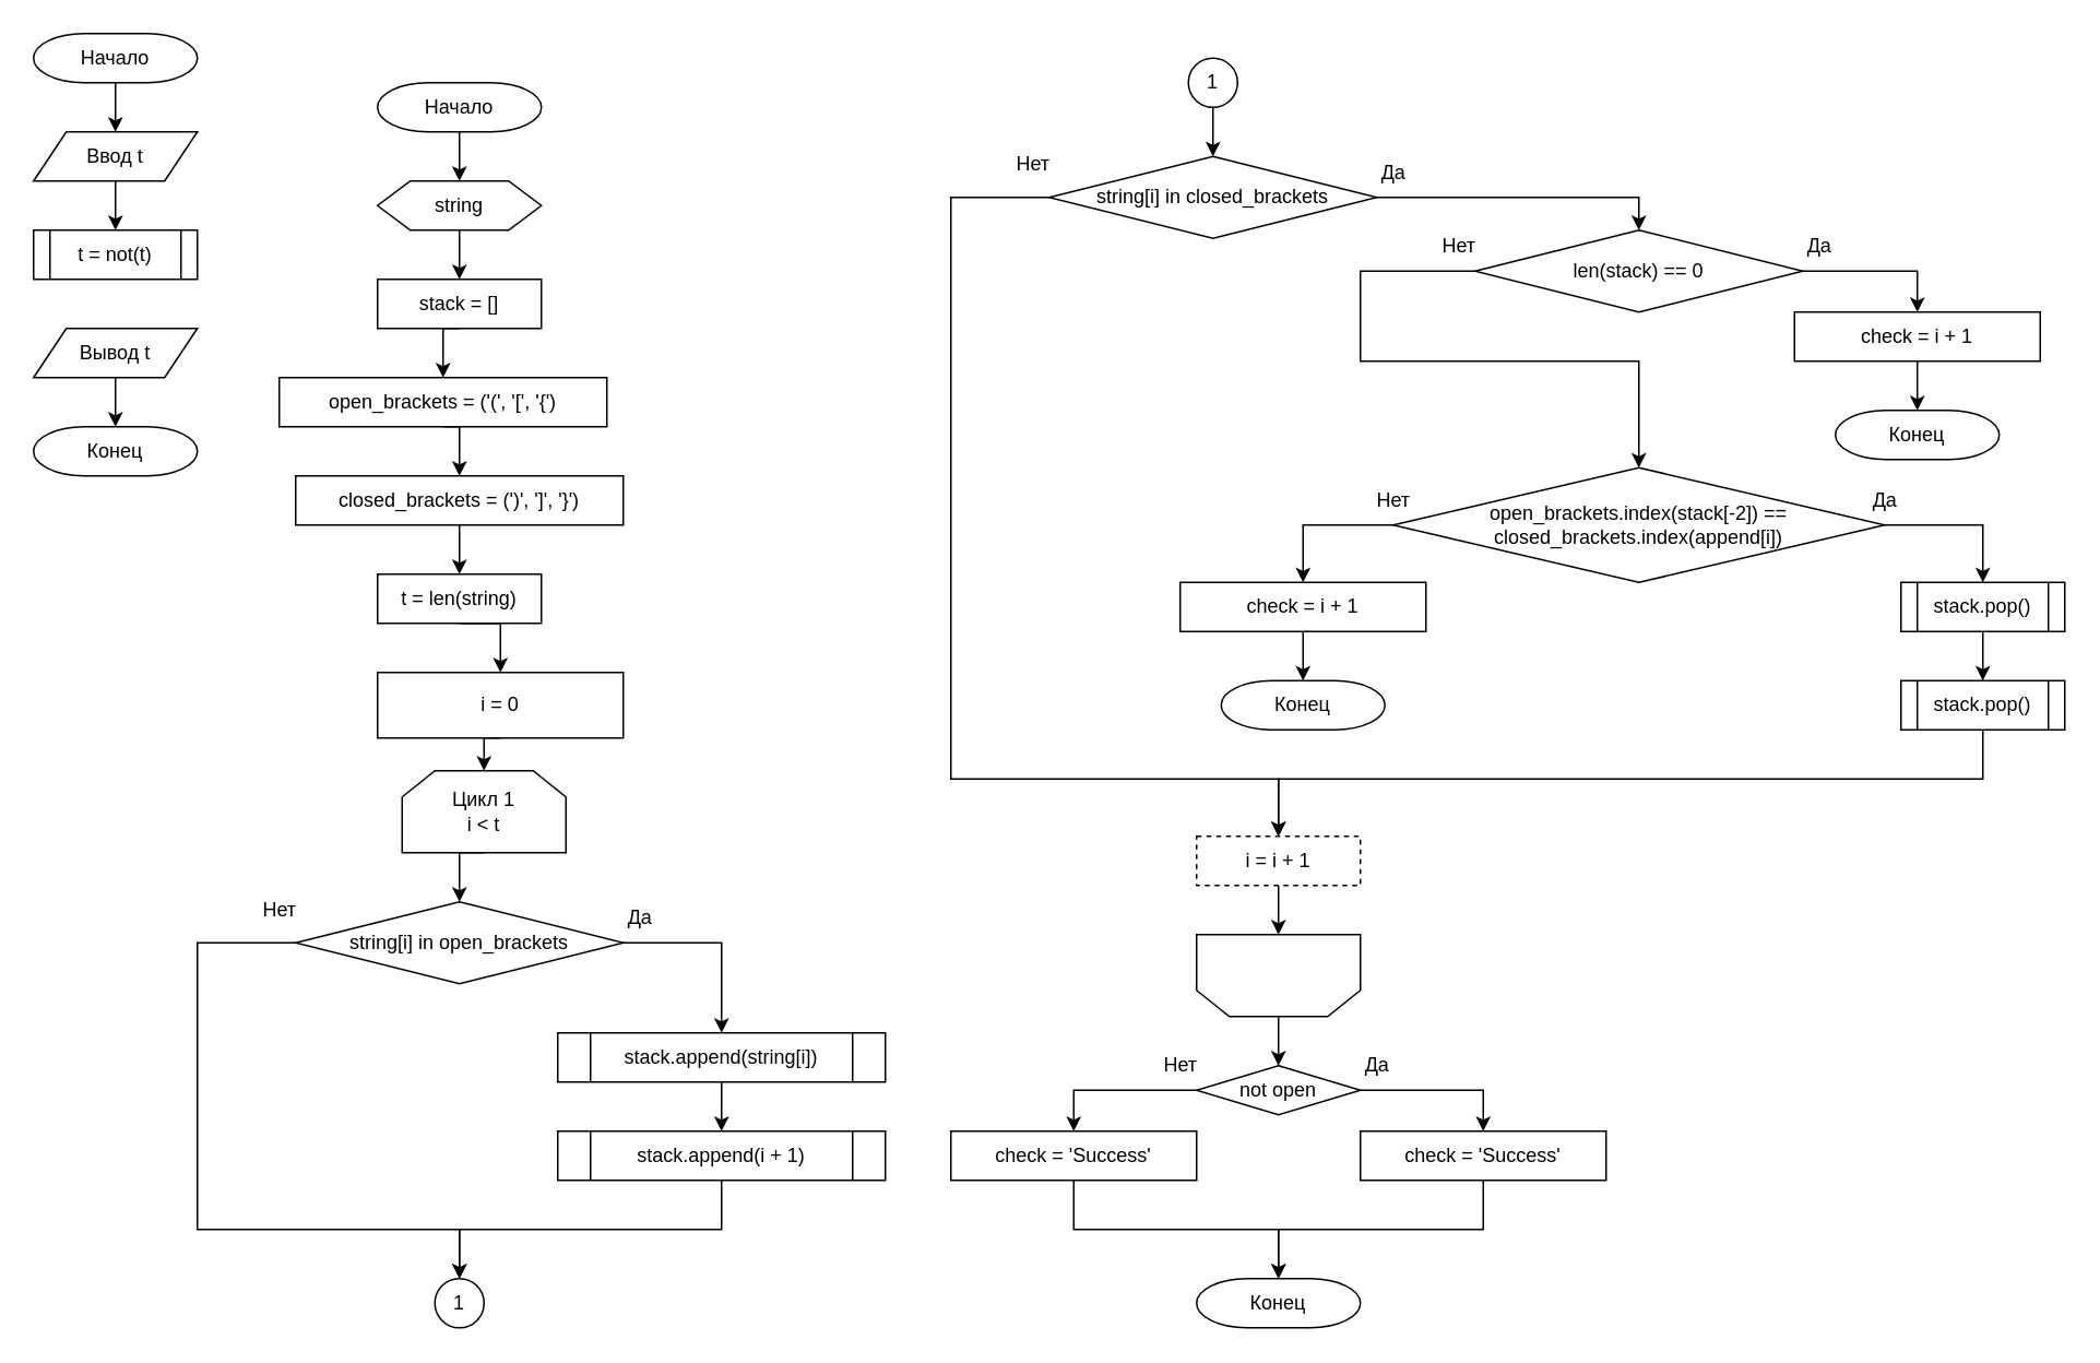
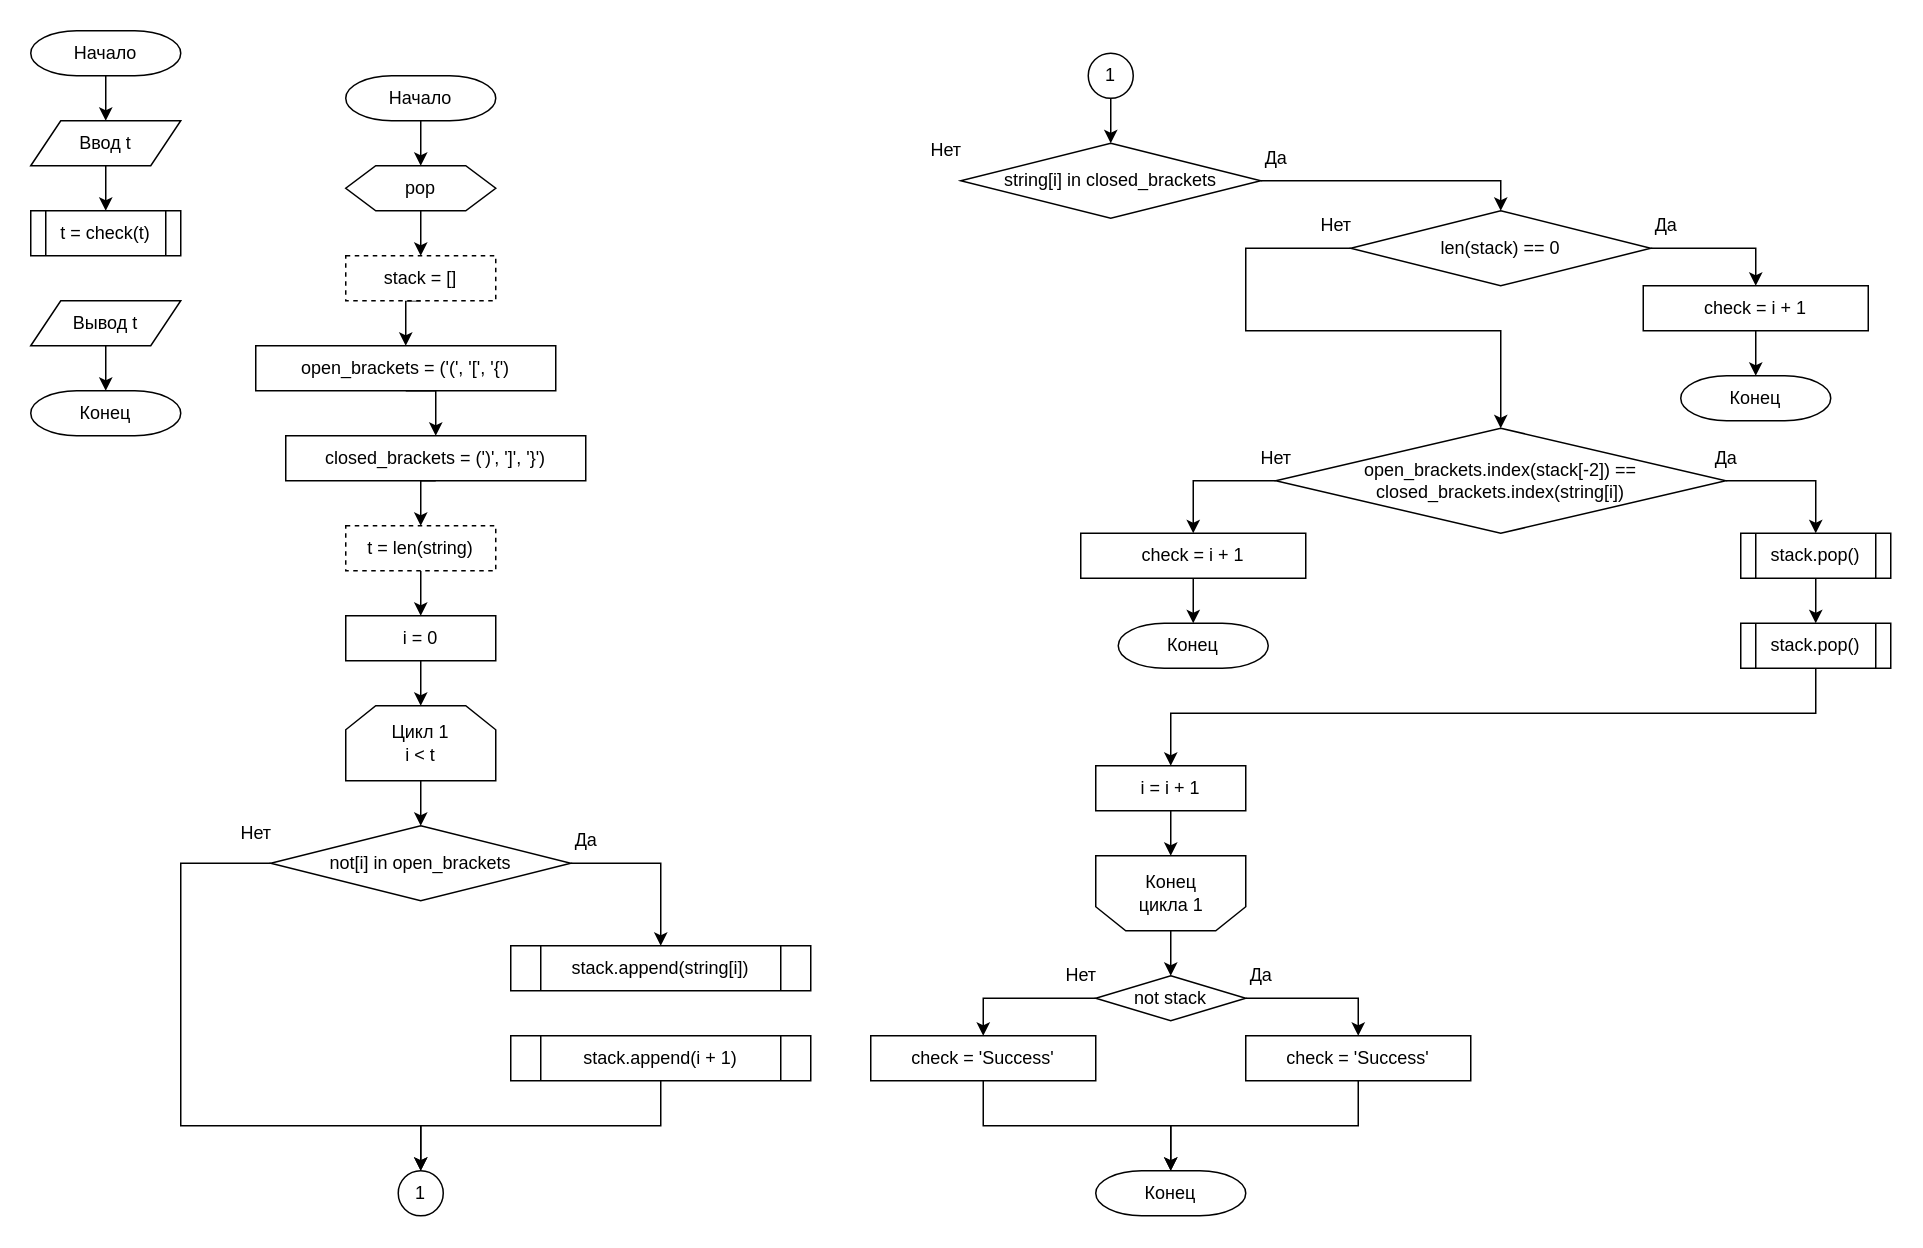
- <mxCell id="13" value="string" style="shape=hexagon;perimeter=hexagonPerimeter2;whiteSpace=wrap;html=1;fixedSize=1;" parent="1" vertex="1"><mxGeometry x="230" y="110" width="100" height="30" as="geometry" /></mxCell>
+ <mxCell id="13" value="pop" style="shape=hexagon;perimeter=hexagonPerimeter2;whiteSpace=wrap;html=1;fixedSize=1;" parent="1" vertex="1"><mxGeometry x="230" y="110" width="100" height="30" as="geometry" /></mxCell>
- <mxCell id="6" value="t = not(t)" style="shape=process;whiteSpace=wrap;html=1;backgroundOutline=1;strokeWidth=1;" parent="1" vertex="1"><mxGeometry x="20" y="140" width="100" height="30" as="geometry" /></mxCell>
+ <mxCell id="6" value="t = check(t)" style="shape=process;whiteSpace=wrap;html=1;backgroundOutline=1;strokeWidth=1;" parent="1" vertex="1"><mxGeometry x="20" y="140" width="100" height="30" as="geometry" /></mxCell>
- <mxCell id="15" value="stack = []" style="rounded=0;whiteSpace=wrap;html=1;" parent="1" vertex="1"><mxGeometry x="230" y="170" width="100" height="30" as="geometry" /></mxCell>
+ <mxCell id="15" value="stack = []" style="rounded=0;whiteSpace=wrap;html=1;dashed=1;" parent="1" vertex="1"><mxGeometry x="230" y="170" width="100" height="30" as="geometry" /></mxCell>
- <mxCell id="19" value="closed_brackets = (')', ']', '}')" style="rounded=0;whiteSpace=wrap;html=1;" parent="1" vertex="1"><mxGeometry x="180" y="290" width="200" height="30" as="geometry" /></mxCell>
+ <mxCell id="19" value="closed_brackets = (')', ']', '}')" style="rounded=0;whiteSpace=wrap;html=1;" parent="1" vertex="1"><mxGeometry x="190" y="290" width="200" height="30" as="geometry" /></mxCell>
- <mxCell id="59" value="open_brackets.index(stack[-2]) == closed_brackets.index(append[i])" style="rhombus;whiteSpace=wrap;html=1;" parent="1" vertex="1"><mxGeometry x="850" y="285" width="300" height="70" as="geometry" /></mxCell>
+ <mxCell id="59" value="open_brackets.index(stack[-2]) == closed_brackets.index(string[i])" style="rhombus;whiteSpace=wrap;html=1;" parent="1" vertex="1"><mxGeometry x="850" y="285" width="300" height="70" as="geometry" /></mxCell>
- <mxCell id="26" value="t = len(string)" style="rounded=0;whiteSpace=wrap;html=1;" parent="1" vertex="1"><mxGeometry x="230" y="350" width="100" height="30" as="geometry" /></mxCell>
+ <mxCell id="26" value="t = len(string)" style="rounded=0;whiteSpace=wrap;html=1;dashed=1;" parent="1" vertex="1"><mxGeometry x="230" y="350" width="100" height="30" as="geometry" /></mxCell>
- <mxCell id="35" style="edgeStyle=orthogonalEdgeStyle;rounded=0;orthogonalLoop=1;jettySize=auto;html=1;exitX=0;exitY=0.5;exitDx=0;exitDy=0;entryX=0.5;entryY=0;entryDx=0;entryDy=0;" parent="1" source="36" target="30" edge="1"><mxGeometry relative="1" as="geometry"><Array as="points"><mxPoint x="580" y="120" /><mxPoint x="580" y="475" /><mxPoint x="780" y="475" /></Array></mxGeometry></mxCell>
- <mxCell id="28" value="i = 0" style="rounded=0;whiteSpace=wrap;html=1;" parent="1" vertex="1"><mxGeometry x="230" y="410" width="150" height="40" as="geometry" /></mxCell>
+ <mxCell id="28" value="i = 0" style="rounded=0;whiteSpace=wrap;html=1;" parent="1" vertex="1"><mxGeometry x="230" y="410" width="100" height="30" as="geometry" /></mxCell>
- <mxCell id="21" value="&lt;div&gt;Цикл 1&lt;/div&gt;&lt;div&gt;i &amp;lt; t&lt;/div&gt;" style="shape=loopLimit;whiteSpace=wrap;html=1;" parent="1" vertex="1"><mxGeometry x="245" y="470" width="100" height="50" as="geometry" /></mxCell>
+ <mxCell id="21" value="&lt;div&gt;Цикл 1&lt;/div&gt;&lt;div&gt;i &amp;lt; t&lt;/div&gt;" style="shape=loopLimit;whiteSpace=wrap;html=1;" parent="1" vertex="1"><mxGeometry x="230" y="470" width="100" height="50" as="geometry" /></mxCell>
- <mxCell id="30" value="i = i + 1" style="rounded=0;whiteSpace=wrap;html=1;dashed=1;" parent="1" vertex="1"><mxGeometry x="730" y="510" width="100" height="30" as="geometry" /></mxCell>
+ <mxCell id="30" value="i = i + 1" style="rounded=0;whiteSpace=wrap;html=1;" parent="1" vertex="1"><mxGeometry x="730" y="510" width="100" height="30" as="geometry" /></mxCell>
- <mxCell id="33" value="string[i] in open_brackets" style="rhombus;whiteSpace=wrap;html=1;" parent="1" vertex="1"><mxGeometry x="180" y="550" width="200" height="50" as="geometry" /></mxCell>
+ <mxCell id="33" value="not[i] in open_brackets" style="rhombus;whiteSpace=wrap;html=1;" parent="1" vertex="1"><mxGeometry x="180" y="550" width="200" height="50" as="geometry" /></mxCell>
+ <mxCell id="24" value="&lt;div&gt;Конец&lt;/div&gt;&lt;div&gt;цикла 1&lt;/div&gt;" style="text;html=1;strokeColor=none;fillColor=none;align=center;verticalAlign=middle;whiteSpace=wrap;rounded=0;" parent="22" vertex="1"><mxGeometry x="16.667" y="6.25" width="66.667" height="37.5" as="geometry" /></mxCell>
- <mxCell id="45" value="not open" style="rhombus;whiteSpace=wrap;html=1;" parent="1" vertex="1"><mxGeometry x="730" y="650" width="100" height="30" as="geometry" /></mxCell>
+ <mxCell id="45" value="not stack" style="rhombus;whiteSpace=wrap;html=1;" parent="1" vertex="1"><mxGeometry x="730" y="650" width="100" height="30" as="geometry" /></mxCell>
- <mxCell id="37" style="edgeStyle=orthogonalEdgeStyle;rounded=0;orthogonalLoop=1;jettySize=auto;html=1;exitX=0.5;exitY=1;exitDx=0;exitDy=0;entryX=0.5;entryY=0;entryDx=0;entryDy=0;" parent="1" source="38" target="40" edge="1"><mxGeometry relative="1" as="geometry" /></mxCell>
